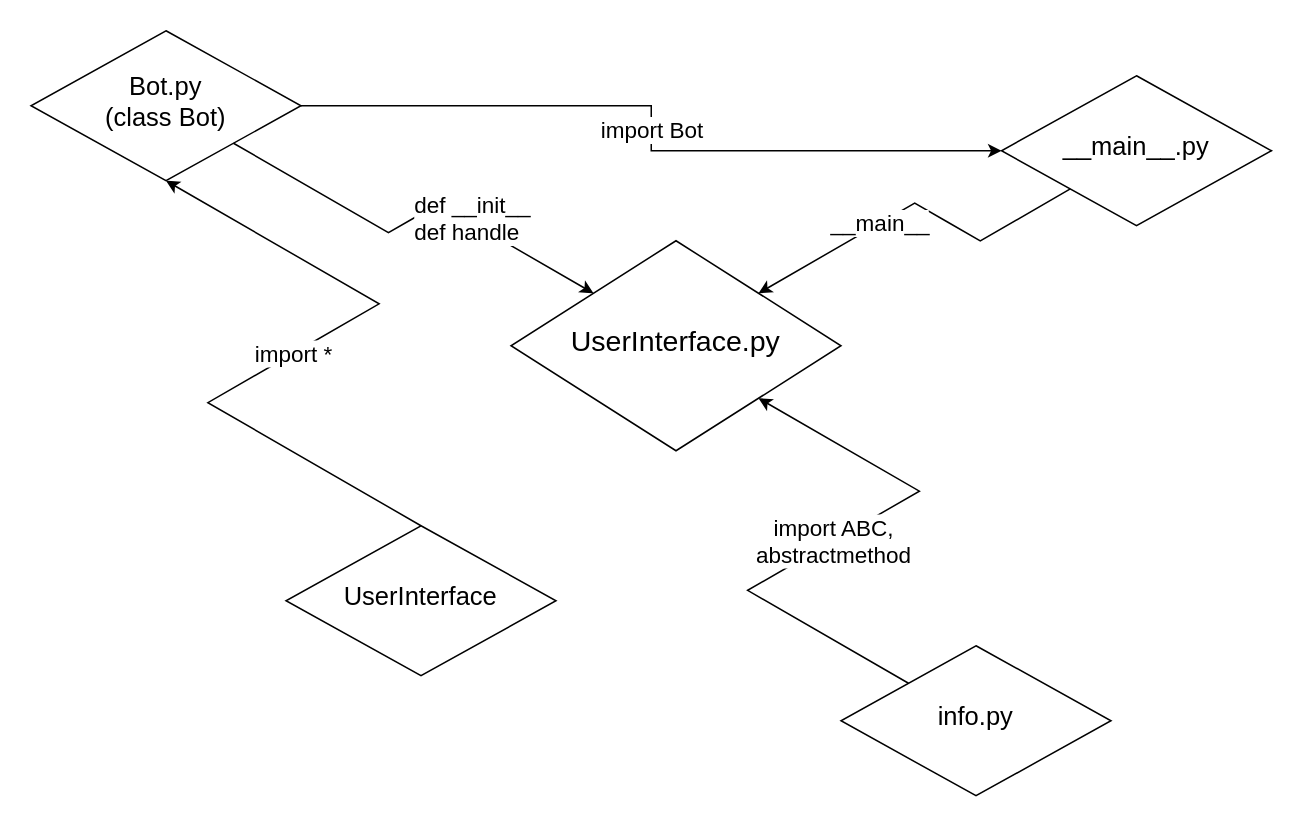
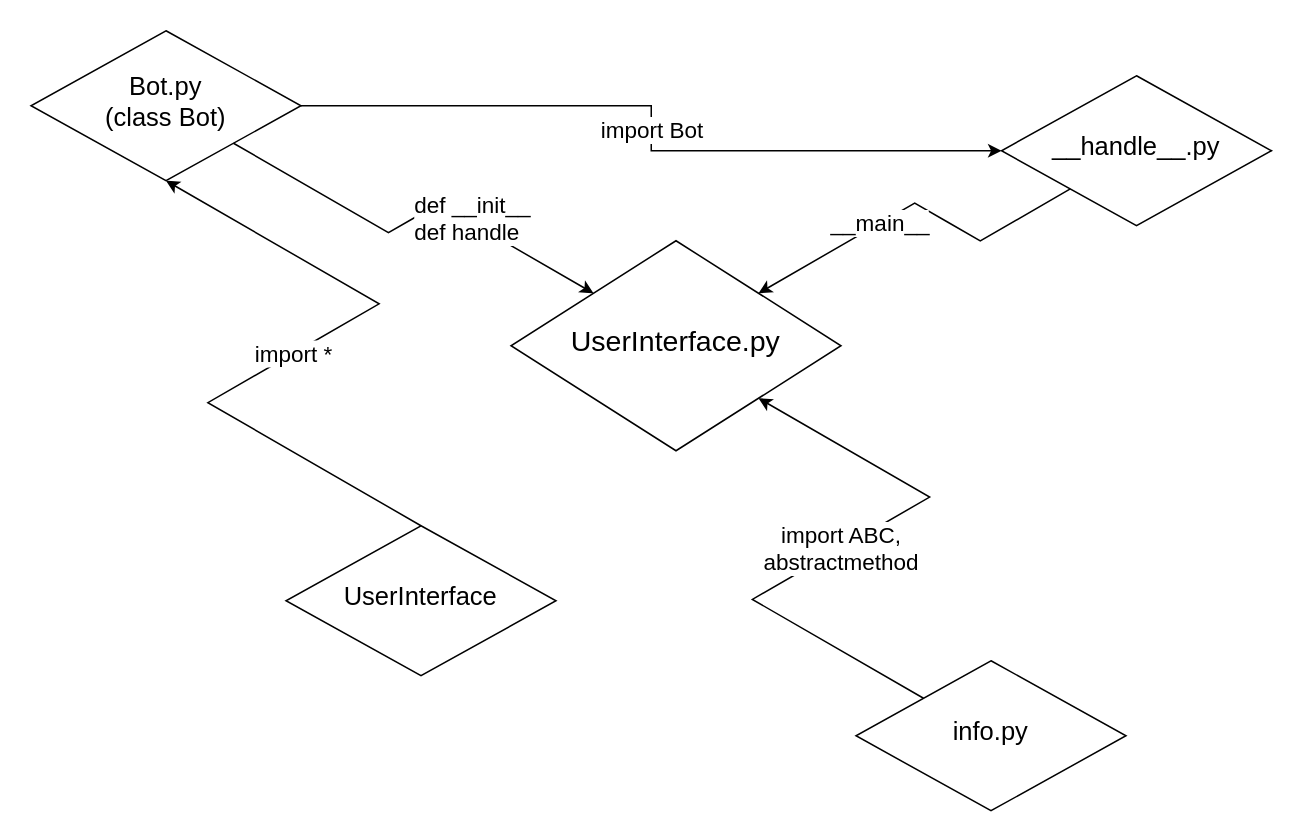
- <mxCell id="7" value="&lt;font style=&quot;&quot;&gt;&lt;font style=&quot;font-size: 17px;&quot;&gt;__main__.py&lt;/font&gt;&lt;br&gt;&lt;/font&gt;" style="rhombus;whiteSpace=wrap;html=1;shadow=0;fontFamily=Helvetica;fontSize=12;align=center;strokeWidth=1;spacing=6;spacingTop=-4;" parent="1" vertex="1"><mxGeometry x="667" y="50" width="180" height="100" as="geometry" /></mxCell>
+ <mxCell id="7" value="&lt;font style=&quot;&quot;&gt;&lt;font style=&quot;font-size: 17px;&quot;&gt;__handle__.py&lt;/font&gt;&lt;br&gt;&lt;/font&gt;" style="rhombus;whiteSpace=wrap;html=1;shadow=0;fontFamily=Helvetica;fontSize=12;align=center;strokeWidth=1;spacing=6;spacingTop=-4;" parent="1" vertex="1"><mxGeometry x="667" y="50" width="180" height="100" as="geometry" /></mxCell>
- <mxCell id="11" value="&lt;font style=&quot;font-size: 17px;&quot;&gt;info.py&lt;/font&gt;" style="rhombus;whiteSpace=wrap;html=1;shadow=0;fontFamily=Helvetica;fontSize=12;align=center;strokeWidth=1;spacing=6;spacingTop=-4;" parent="1" vertex="1"><mxGeometry x="560" y="430" width="180" height="100" as="geometry" /></mxCell>
+ <mxCell id="11" value="&lt;font style=&quot;font-size: 17px;&quot;&gt;info.py&lt;/font&gt;" style="rhombus;whiteSpace=wrap;html=1;shadow=0;fontFamily=Helvetica;fontSize=12;align=center;strokeWidth=1;spacing=6;spacingTop=-4;" parent="1" vertex="1"><mxGeometry x="570" y="440" width="180" height="100" as="geometry" /></mxCell>
